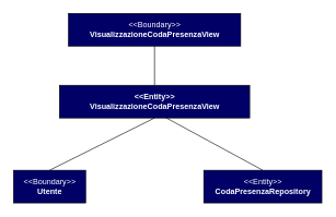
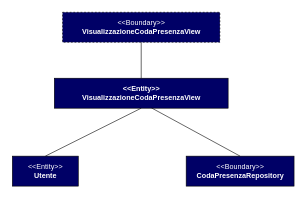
- <mxCell id="3" value="&lt;font color=&quot;#ffffff&quot;&gt;&amp;lt;&amp;lt;Boundary&amp;gt;&amp;gt;&lt;br&gt;&lt;b&gt;VisualizzazioneCodaPresenzaView&lt;/b&gt;&lt;/font&gt;" style="html=1;fillColor=#000066;" parent="1" vertex="1"><mxGeometry x="103.75" y="20" width="262.5" height="50" as="geometry" /></mxCell>
+ <mxCell id="3" value="&lt;font color=&quot;#ffffff&quot;&gt;&amp;lt;&amp;lt;Boundary&amp;gt;&amp;gt;&lt;br&gt;&lt;b&gt;VisualizzazioneCodaPresenzaView&lt;/b&gt;&lt;/font&gt;" style="html=1;fillColor=#000066;dashed=1;" parent="1" vertex="1"><mxGeometry x="103.75" y="20" width="262.5" height="50" as="geometry" /></mxCell>
- <mxCell id="2" value="&lt;font color=&quot;#ffffff&quot;&gt;&amp;lt;&amp;lt;Boundary&amp;gt;&amp;gt;&lt;br&gt;&lt;/font&gt;&lt;b&gt;&lt;font color=&quot;#ffffff&quot;&gt;Utente&lt;/font&gt;&lt;br&gt;&lt;/b&gt;" style="html=1;fillColor=#000066;" parent="1" vertex="1"><mxGeometry x="20" y="260" width="110" height="50" as="geometry" /></mxCell>
+ <mxCell id="2" value="&lt;font color=&quot;#ffffff&quot;&gt;&amp;lt;&amp;lt;Entity&amp;gt;&amp;gt;&lt;br&gt;&lt;/font&gt;&lt;b&gt;&lt;font color=&quot;#ffffff&quot;&gt;Utente&lt;/font&gt;&lt;br&gt;&lt;/b&gt;" style="html=1;fillColor=#000066;" parent="1" vertex="1"><mxGeometry x="20" y="260" width="110" height="50" as="geometry" /></mxCell>
- <mxCell id="7" value="&lt;font color=&quot;#ffffff&quot;&gt;&amp;lt;&amp;lt;Entity&amp;gt;&amp;gt;&lt;br&gt;&lt;/font&gt;&lt;b&gt;&lt;font color=&quot;#ffffff&quot;&gt;CodaPresenzaRepository&lt;/font&gt;&lt;br&gt;&lt;/b&gt;" style="html=1;fillColor=#000066;" vertex="1" parent="1"><mxGeometry x="310" y="260" width="180" height="50" as="geometry" /></mxCell>
+ <mxCell id="7" value="&lt;font color=&quot;#ffffff&quot;&gt;&amp;lt;&amp;lt;Boundary&amp;gt;&amp;gt;&lt;br&gt;&lt;/font&gt;&lt;b&gt;&lt;font color=&quot;#ffffff&quot;&gt;CodaPresenzaRepository&lt;/font&gt;&lt;br&gt;&lt;/b&gt;" style="html=1;fillColor=#000066;" vertex="1" parent="1"><mxGeometry x="310" y="260" width="180" height="50" as="geometry" /></mxCell>
